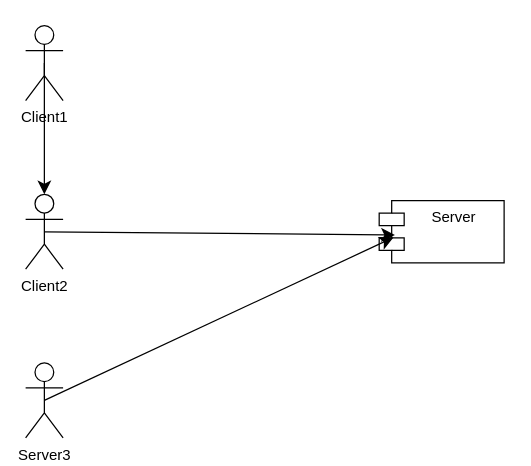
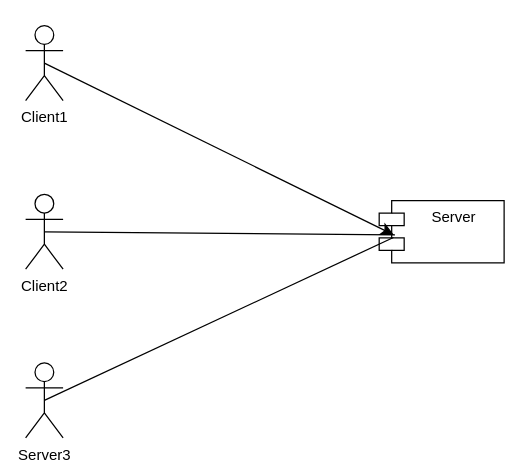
- <mxCell id="6" style="edgeStyle=none;curved=1;rounded=0;orthogonalLoop=1;jettySize=auto;html=1;exitX=0.5;exitY=0.5;exitDx=0;exitDy=0;exitPerimeter=0;fontSize=12;startSize=8;endSize=8;" edge="1" parent="1" source="2" target="3"><mxGeometry relative="1" as="geometry" /></mxCell>
+ <mxCell id="6" style="edgeStyle=none;curved=1;rounded=0;orthogonalLoop=1;jettySize=auto;html=1;exitX=0.5;exitY=0.5;exitDx=0;exitDy=0;exitPerimeter=0;entryX=0.118;entryY=0.552;entryDx=0;entryDy=0;entryPerimeter=0;fontSize=12;startSize=8;endSize=8;" edge="1" parent="1" source="2" target="5"><mxGeometry relative="1" as="geometry" /></mxCell>
- <mxCell id="7" style="edgeStyle=none;curved=1;rounded=0;orthogonalLoop=1;jettySize=auto;html=1;exitX=0.5;exitY=0.5;exitDx=0;exitDy=0;exitPerimeter=0;entryX=0.126;entryY=0.552;entryDx=0;entryDy=0;entryPerimeter=0;fontSize=12;startSize=8;endSize=8;" edge="1" parent="1" source="3" target="5"><mxGeometry relative="1" as="geometry" /></mxCell>
+ <mxCell id="7" style="edgeStyle=none;curved=1;rounded=0;orthogonalLoop=1;jettySize=auto;html=1;exitX=0.5;exitY=0.5;exitDx=0;exitDy=0;exitPerimeter=0;entryX=0.126;entryY=0.552;entryDx=0;entryDy=0;entryPerimeter=0;fontSize=12;startSize=8;endSize=8;endArrow=none;" edge="1" parent="1" source="3" target="5"><mxGeometry relative="1" as="geometry" /></mxCell>
- <mxCell id="8" style="edgeStyle=none;curved=1;rounded=0;orthogonalLoop=1;jettySize=auto;html=1;exitX=0.5;exitY=0.5;exitDx=0;exitDy=0;exitPerimeter=0;entryX=0.114;entryY=0.592;entryDx=0;entryDy=0;entryPerimeter=0;fontSize=12;startSize=8;endSize=8;" edge="1" parent="1" source="4" target="5"><mxGeometry relative="1" as="geometry" /></mxCell>
+ <mxCell id="8" style="edgeStyle=none;curved=1;rounded=0;orthogonalLoop=1;jettySize=auto;html=1;exitX=0.5;exitY=0.5;exitDx=0;exitDy=0;exitPerimeter=0;entryX=0.114;entryY=0.592;entryDx=0;entryDy=0;entryPerimeter=0;fontSize=12;startSize=8;endSize=8;endArrow=none;" edge="1" parent="1" source="4" target="5"><mxGeometry relative="1" as="geometry" /></mxCell>
